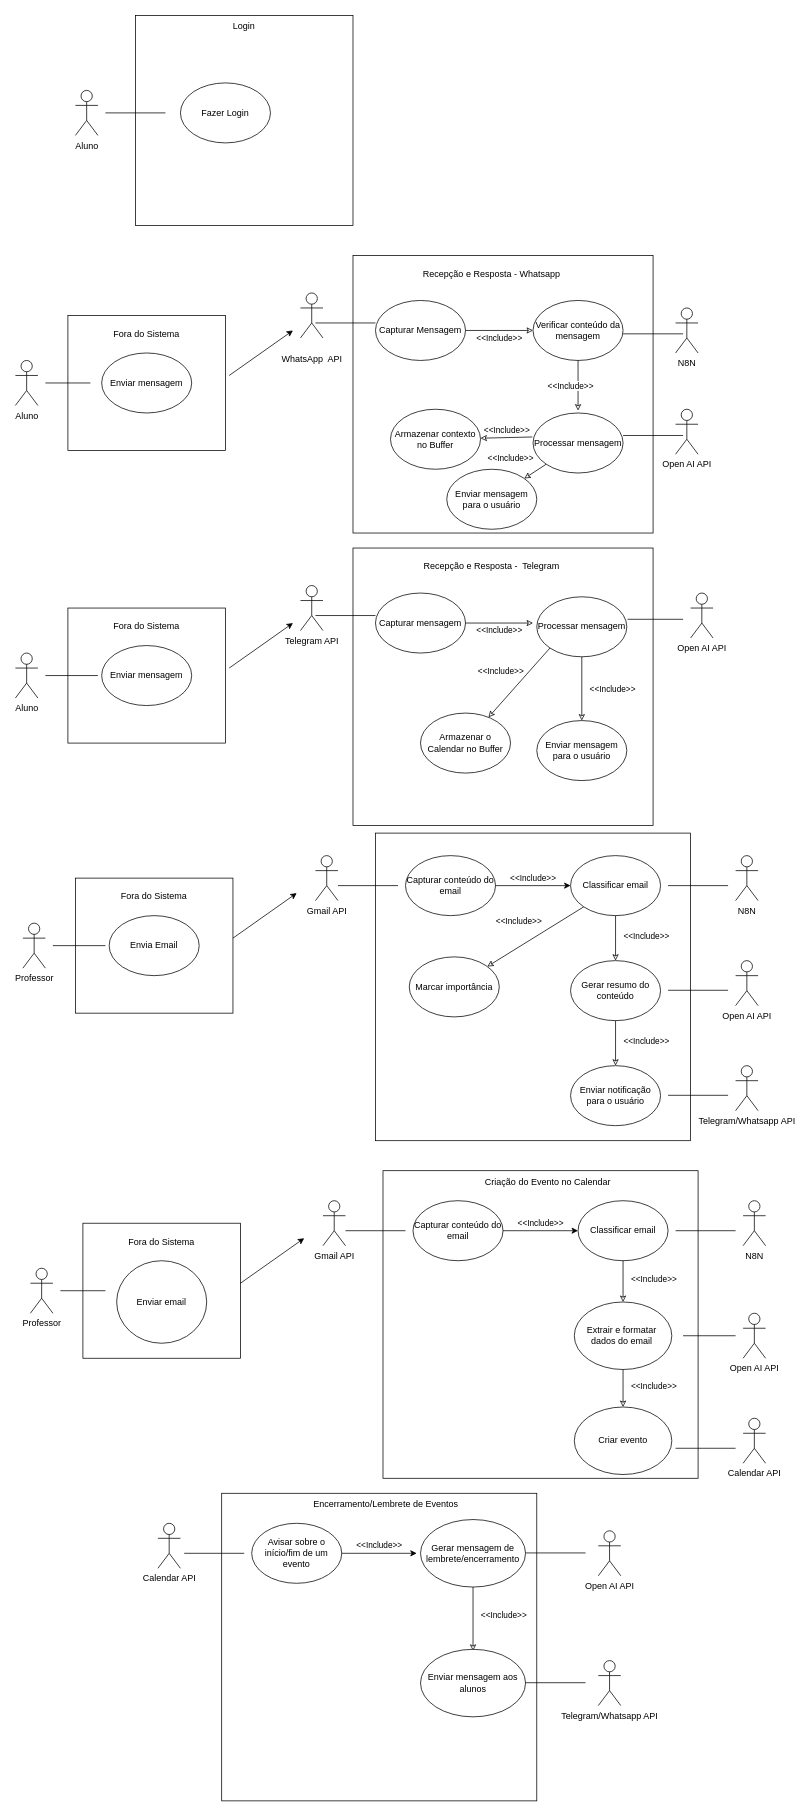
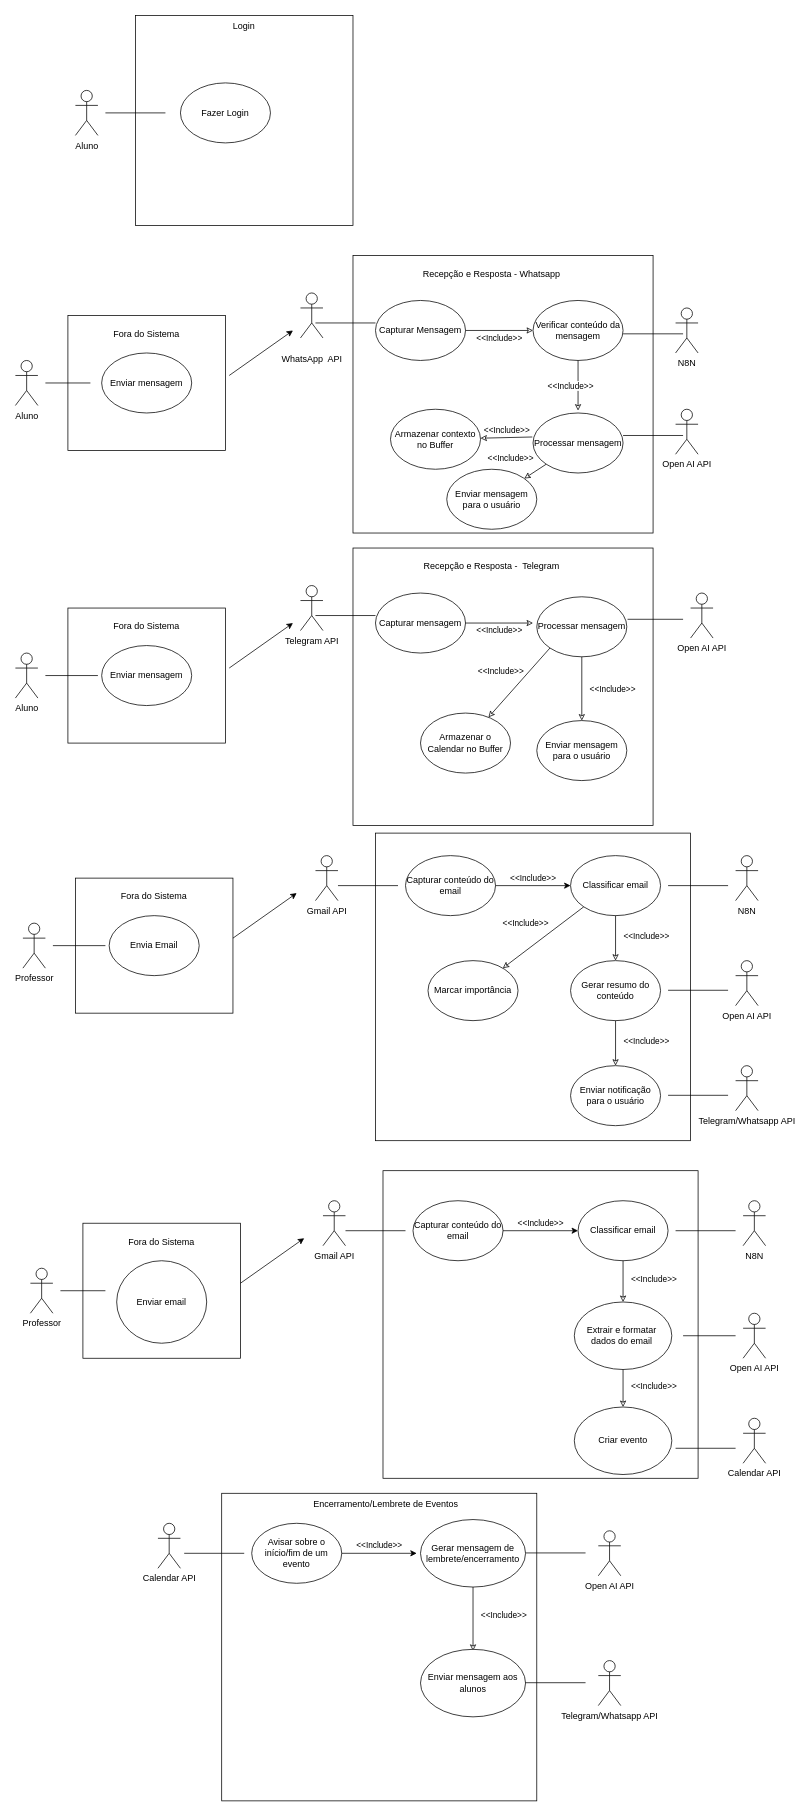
- <mxCell id="66" value="Marcar importância" style="ellipse;whiteSpace=wrap;html=1;" parent="1" vertex="1"><mxGeometry x="545" y="1275" width="120" height="80" as="geometry" /></mxCell>
+ <mxCell id="66" value="Marcar importância" style="ellipse;whiteSpace=wrap;html=1;" parent="1" vertex="1"><mxGeometry x="570" y="1280" width="120" height="80" as="geometry" /></mxCell>
- <mxCell id="94" value="Criação do Evento no Calendar" style="text;html=1;align=center;verticalAlign=middle;whiteSpace=wrap;rounded=0;" parent="1" vertex="1"><mxGeometry x="625" y="1560" width="210" height="30" as="geometry" /></mxCell>
